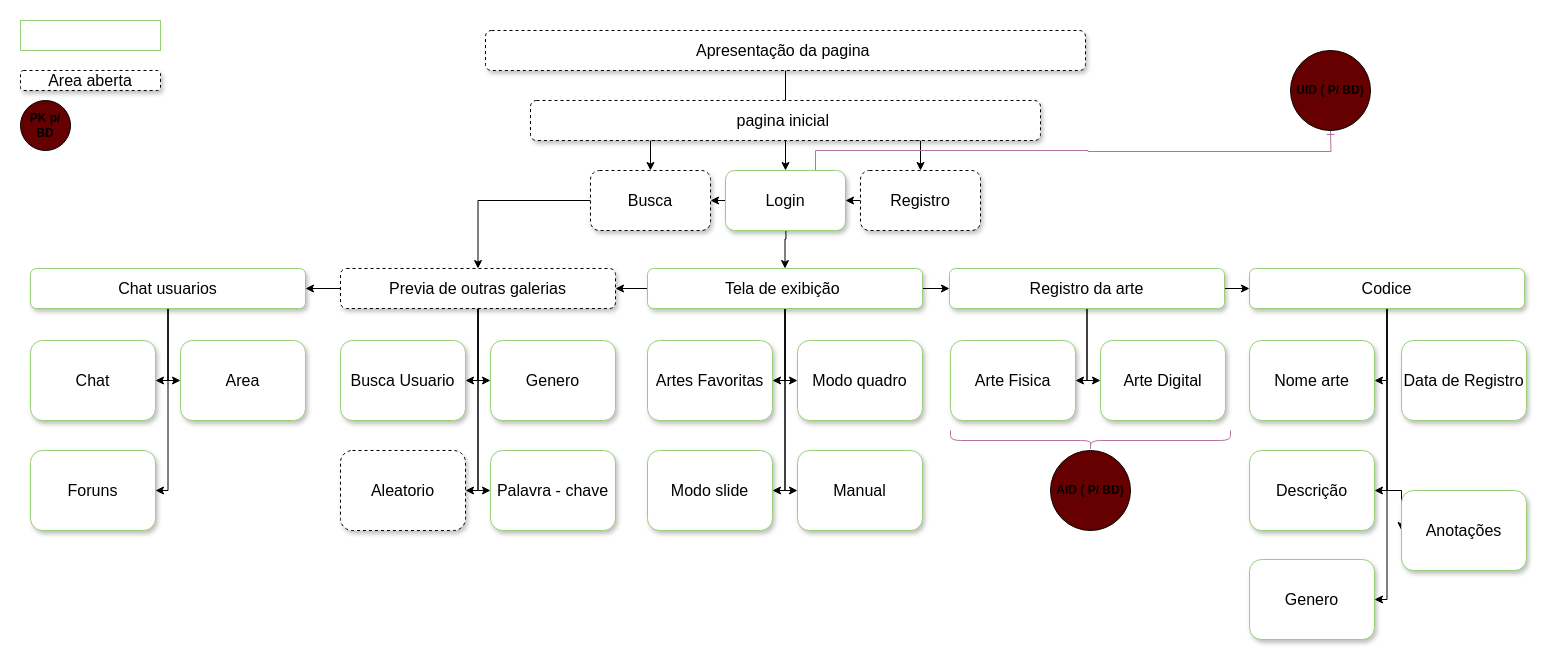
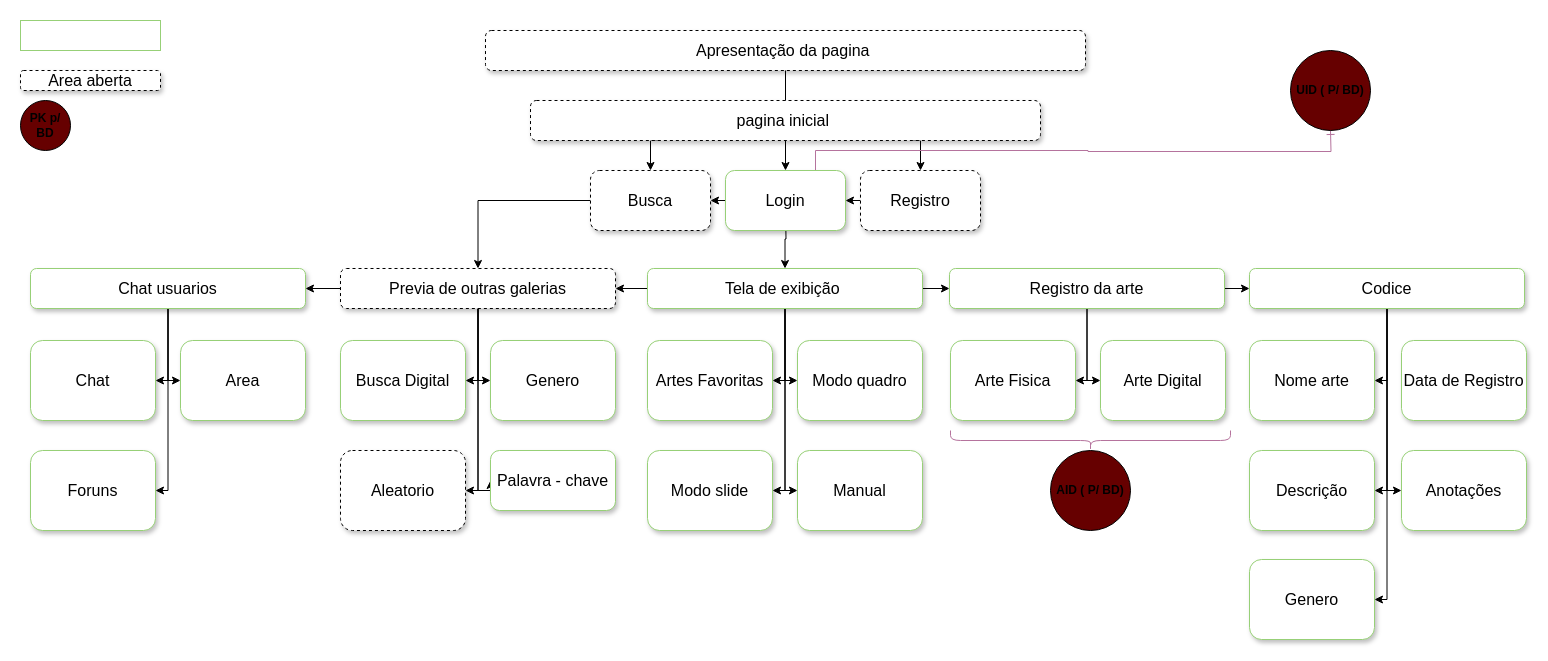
- <mxCell id="33" value="Busca Usuario" style="whiteSpace=wrap;html=1;rounded=1;shadow=1;strokeWidth=1;fontSize=16;align=center;strokeColor=#97D077;" parent="1" vertex="1"><mxGeometry x="340" y="340" width="125" height="80" as="geometry" /></mxCell>
+ <mxCell id="33" value="Busca Digital" style="whiteSpace=wrap;html=1;rounded=1;shadow=1;strokeWidth=1;fontSize=16;align=center;strokeColor=#97D077;" parent="1" vertex="1"><mxGeometry x="340" y="340" width="125" height="80" as="geometry" /></mxCell>
- <mxCell id="44" value="Palavra - chave" style="whiteSpace=wrap;html=1;rounded=1;shadow=1;strokeWidth=1;fontSize=16;align=center;strokeColor=#97D077;" parent="1" vertex="1"><mxGeometry x="490" y="450" width="125" height="80" as="geometry" /></mxCell>
+ <mxCell id="44" value="Palavra - chave" style="whiteSpace=wrap;html=1;rounded=1;shadow=1;strokeWidth=1;fontSize=16;align=center;strokeColor=#97D077;" parent="1" vertex="1"><mxGeometry x="490" y="450" width="125" height="60" as="geometry" /></mxCell>
- <mxCell id="48" value="Anotações" style="whiteSpace=wrap;html=1;rounded=1;shadow=1;strokeWidth=1;fontSize=16;align=center;strokeColor=#97D077;" parent="1" vertex="1"><mxGeometry x="1401" y="490" width="125" height="80" as="geometry" /></mxCell>
+ <mxCell id="48" value="Anotações" style="whiteSpace=wrap;html=1;rounded=1;shadow=1;strokeWidth=1;fontSize=16;align=center;strokeColor=#97D077;" parent="1" vertex="1"><mxGeometry x="1401" y="450" width="125" height="80" as="geometry" /></mxCell>
